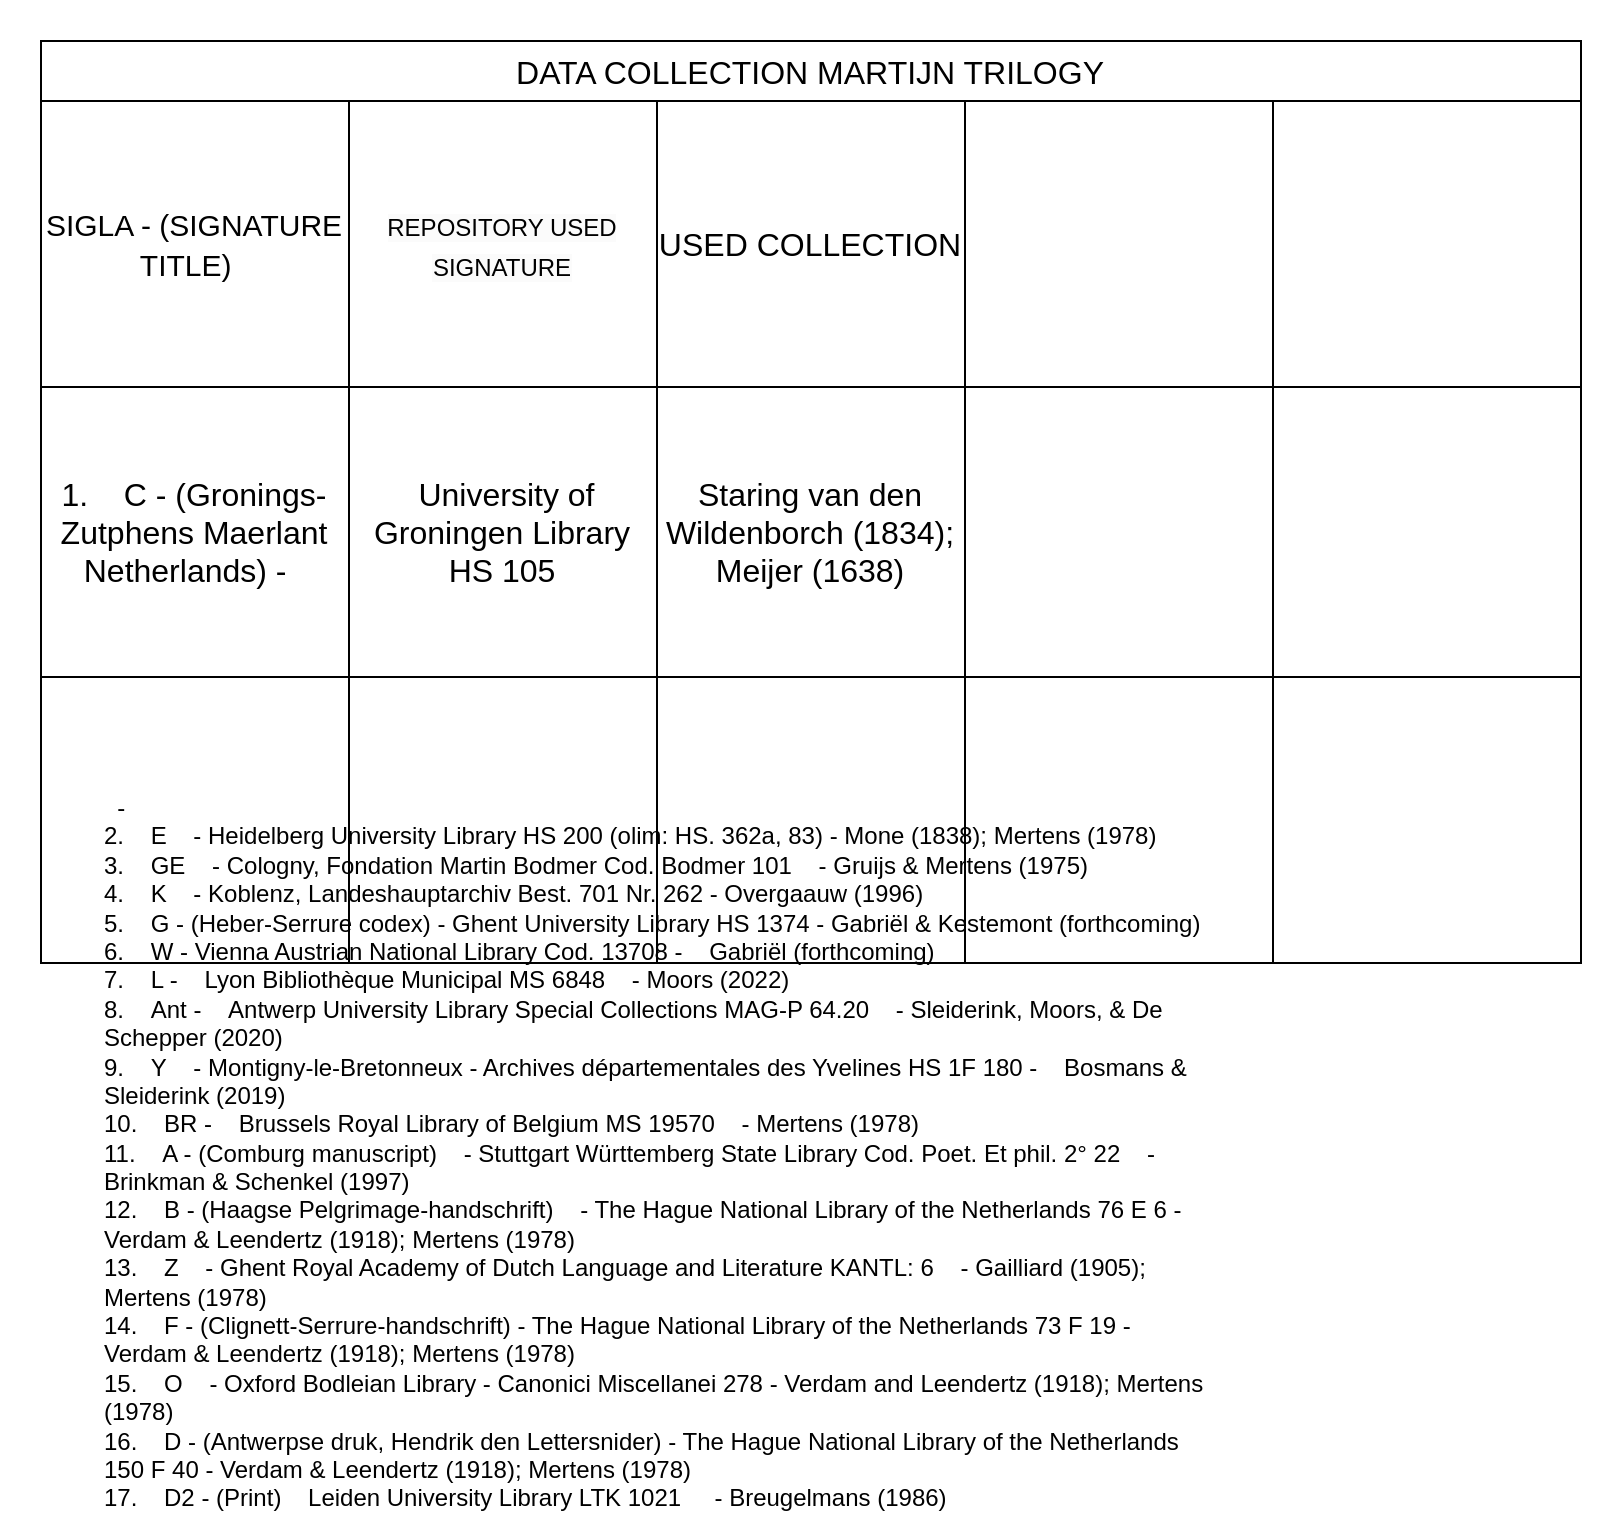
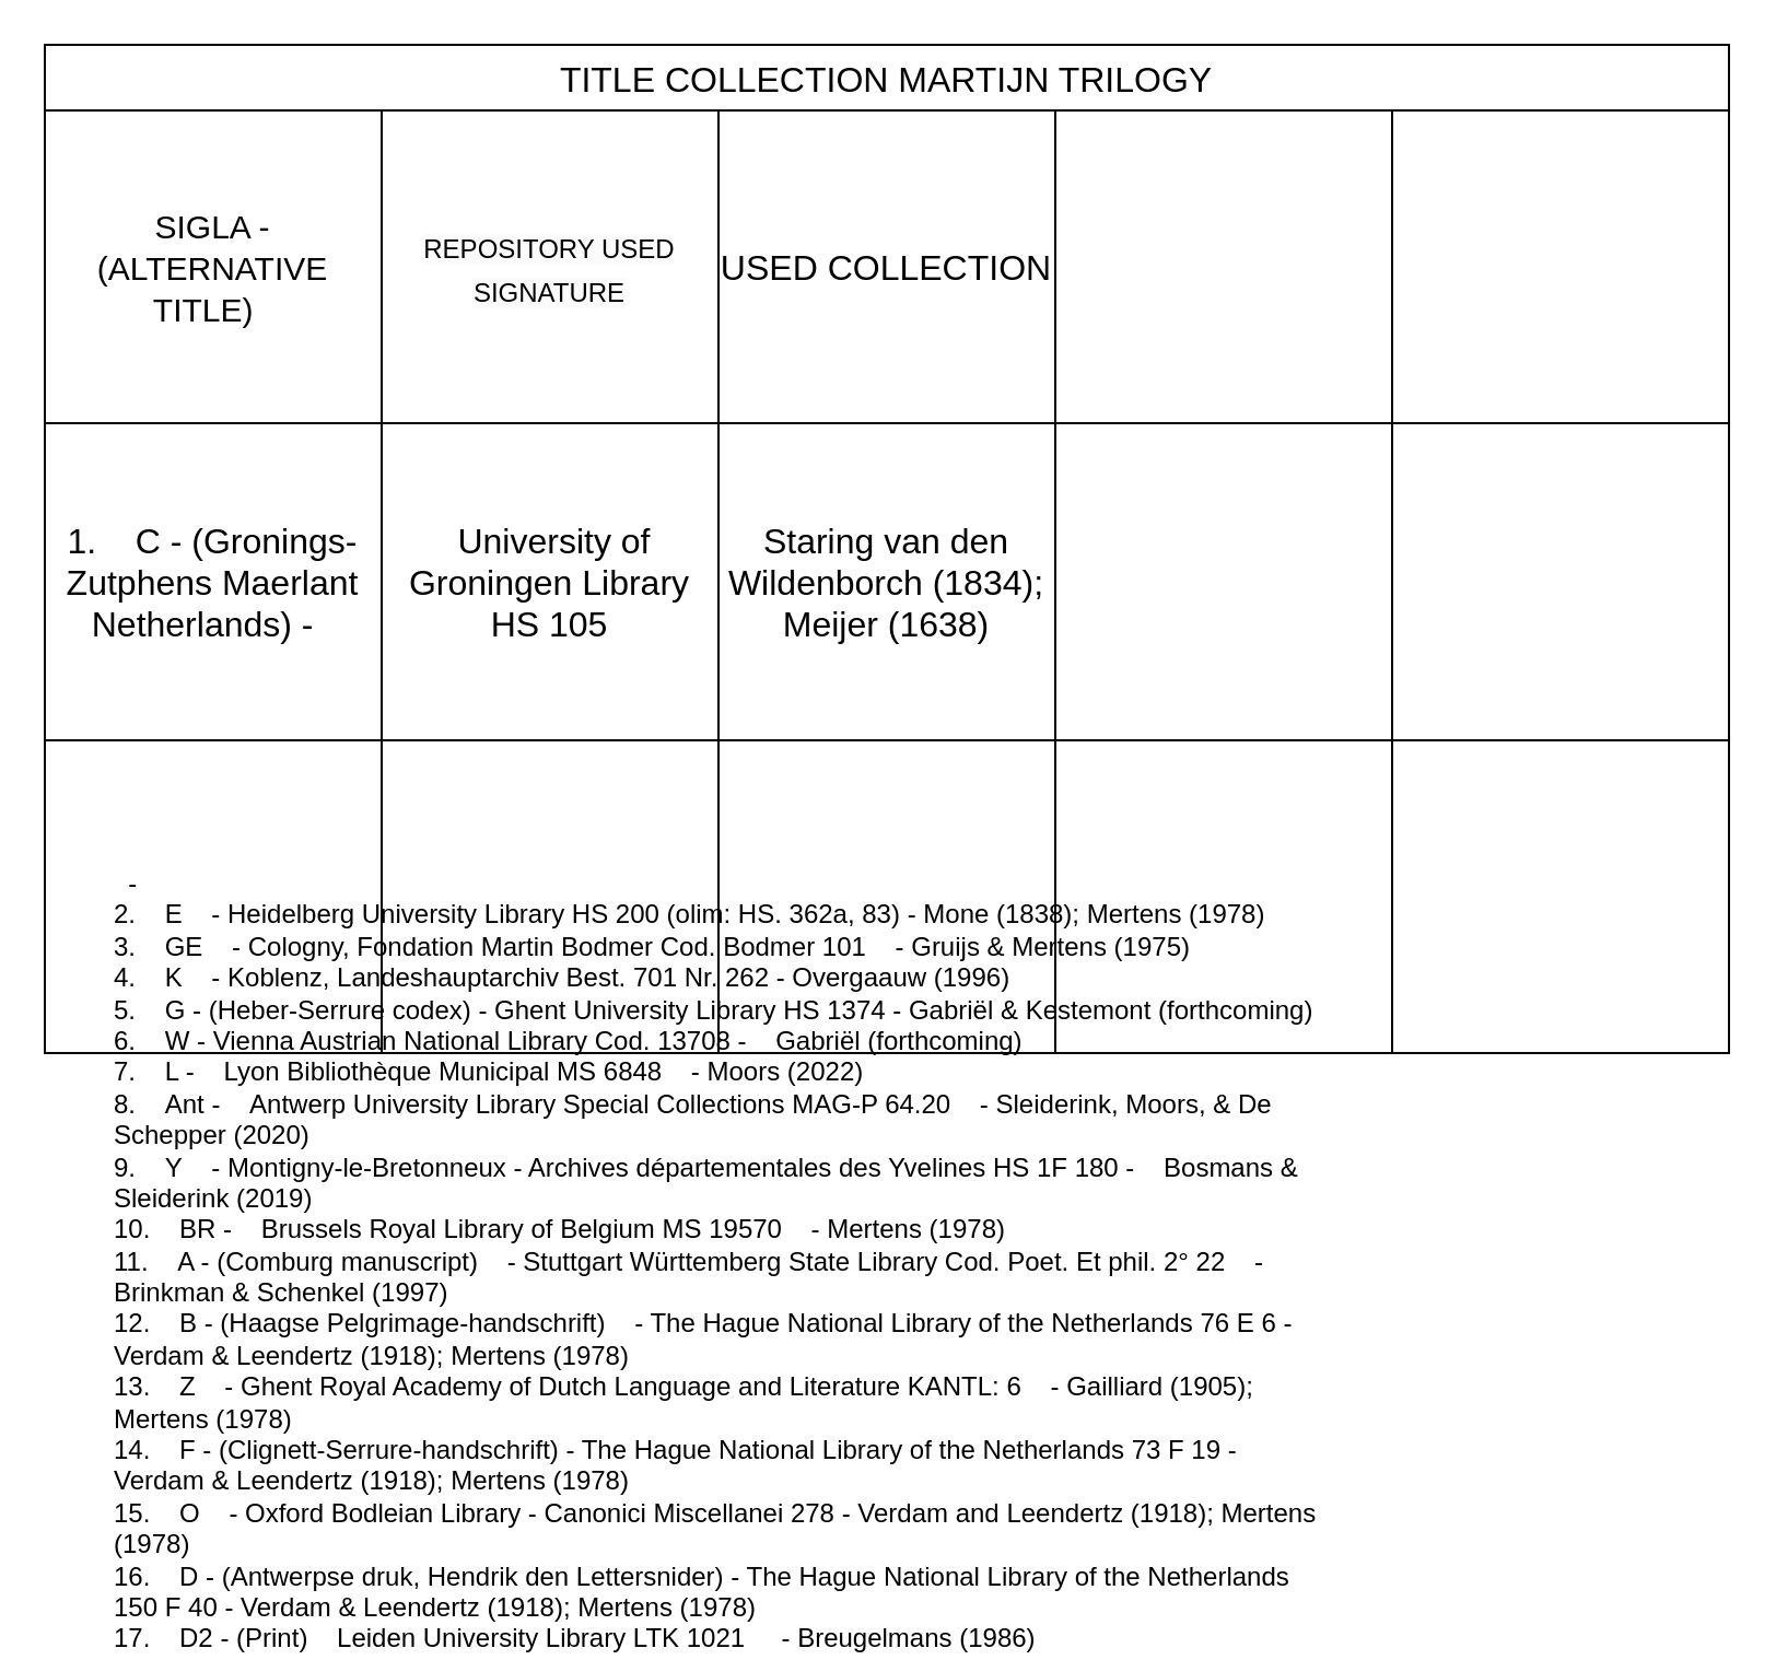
- <mxCell id="2" value="DATA COLLECTION MARTIJN TRILOGY" style="shape=table;startSize=30;container=1;collapsible=0;childLayout=tableLayout;strokeColor=default;fontSize=16;" vertex="1" parent="1"><mxGeometry x="20" y="20" width="770" height="461" as="geometry" /></mxCell>
+ <mxCell id="2" value="TITLE COLLECTION MARTIJN TRILOGY" style="shape=table;startSize=30;container=1;collapsible=0;childLayout=tableLayout;strokeColor=default;fontSize=16;" vertex="1" parent="1"><mxGeometry x="20" y="20" width="770" height="461" as="geometry" /></mxCell>
- <mxCell id="4" value="&lt;font style=&quot;font-size: 15px;&quot;&gt;SIGLA - (SIGNATURE TITLE)&amp;nbsp;&amp;nbsp;&lt;/font&gt;" style="shape=partialRectangle;html=1;whiteSpace=wrap;connectable=0;strokeColor=inherit;overflow=hidden;fillColor=none;top=0;left=0;bottom=0;right=0;pointerEvents=1;fontSize=16;" vertex="1" parent="3"><mxGeometry width="154" height="143" as="geometry"><mxRectangle width="154" height="143" as="alternateBounds" /></mxGeometry></mxCell>
+ <mxCell id="4" value="&lt;font style=&quot;font-size: 15px;&quot;&gt;SIGLA - (ALTERNATIVE TITLE)&amp;nbsp;&amp;nbsp;&lt;/font&gt;" style="shape=partialRectangle;html=1;whiteSpace=wrap;connectable=0;strokeColor=inherit;overflow=hidden;fillColor=none;top=0;left=0;bottom=0;right=0;pointerEvents=1;fontSize=16;" vertex="1" parent="3"><mxGeometry width="154" height="143" as="geometry"><mxRectangle width="154" height="143" as="alternateBounds" /></mxGeometry></mxCell>
